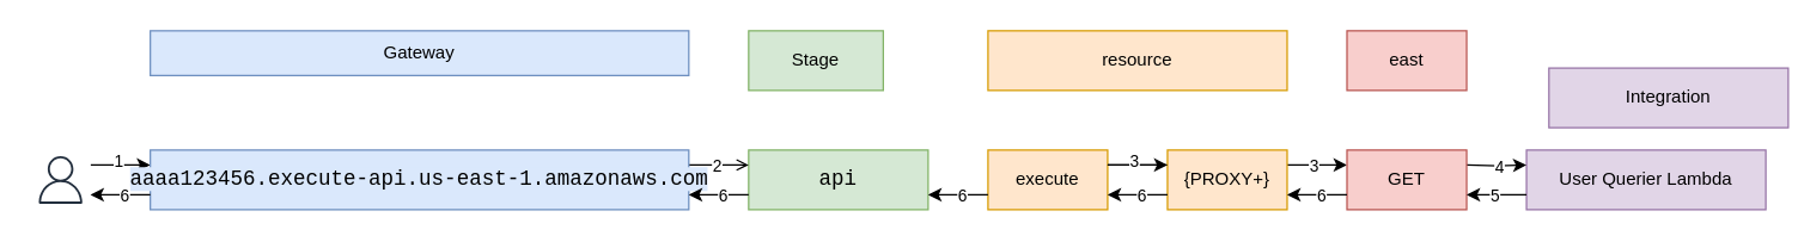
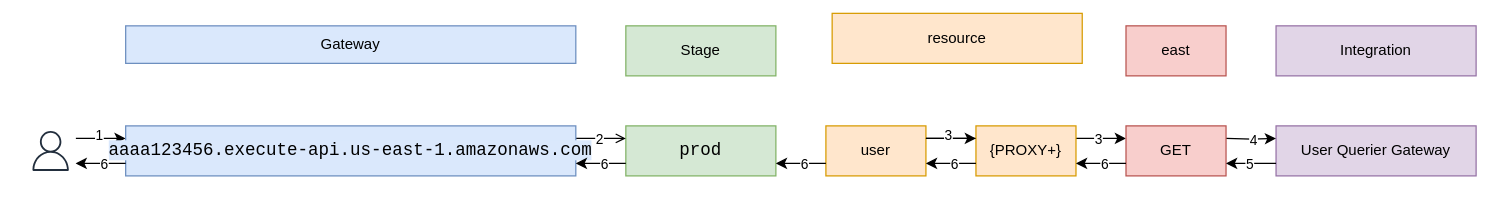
- <mxCell id="7" value="Stage" style="rounded=0;whiteSpace=wrap;html=1;fillColor=#d5e8d4;strokeColor=#82b366;" parent="1" vertex="1"><mxGeometry x="500" y="20" width="90" height="40" as="geometry" /></mxCell>
+ <mxCell id="7" value="Stage" style="rounded=0;whiteSpace=wrap;html=1;fillColor=#d5e8d4;strokeColor=#82b366;" parent="1" vertex="1"><mxGeometry x="500" y="20" width="120" height="40" as="geometry" /></mxCell>
- <mxCell id="8" value="resource" style="rounded=0;whiteSpace=wrap;html=1;fillColor=#ffe6cc;strokeColor=#d79b00;" parent="1" vertex="1"><mxGeometry x="660" y="20" width="200" height="40" as="geometry" /></mxCell>
+ <mxCell id="8" value="resource" style="rounded=0;whiteSpace=wrap;html=1;fillColor=#ffe6cc;strokeColor=#d79b00;" parent="1" vertex="1"><mxGeometry x="665" y="10" width="200" height="40" as="geometry" /></mxCell>
- <mxCell id="15" value="Integration" style="rounded=0;whiteSpace=wrap;html=1;fillColor=#e1d5e7;strokeColor=#9673a6;" parent="1" vertex="1"><mxGeometry x="1035" y="45" width="160" height="40" as="geometry" /></mxCell>
+ <mxCell id="15" value="Integration" style="rounded=0;whiteSpace=wrap;html=1;fillColor=#e1d5e7;strokeColor=#9673a6;" parent="1" vertex="1"><mxGeometry x="1020" y="20" width="160" height="40" as="geometry" /></mxCell>
- <mxCell id="2" value="&lt;div style=&quot;line-height: 19px;&quot;&gt;&lt;font face=&quot;Consolas, Courier New, monospace&quot;&gt;&lt;span style=&quot;font-size: 14px; white-space: pre;&quot;&gt;api&lt;/span&gt;&lt;/font&gt;&lt;br&gt;&lt;/div&gt;" style="rounded=0;whiteSpace=wrap;html=1;fillColor=#d5e8d4;strokeColor=#82b366;" parent="1" vertex="1"><mxGeometry x="500" y="100" width="120" height="40" as="geometry" /></mxCell>
+ <mxCell id="2" value="&lt;div style=&quot;line-height: 19px;&quot;&gt;&lt;font face=&quot;Consolas, Courier New, monospace&quot;&gt;&lt;span style=&quot;font-size: 14px; white-space: pre;&quot;&gt;prod&lt;/span&gt;&lt;/font&gt;&lt;br&gt;&lt;/div&gt;" style="rounded=0;whiteSpace=wrap;html=1;fillColor=#d5e8d4;strokeColor=#82b366;" parent="1" vertex="1"><mxGeometry x="500" y="100" width="120" height="40" as="geometry" /></mxCell>
- <mxCell id="13" value="execute" style="rounded=0;whiteSpace=wrap;html=1;fillColor=#ffe6cc;strokeColor=#d79b00;" parent="1" vertex="1"><mxGeometry x="660" y="100" width="80" height="40" as="geometry" /></mxCell>
+ <mxCell id="13" value="user" style="rounded=0;whiteSpace=wrap;html=1;fillColor=#ffe6cc;strokeColor=#d79b00;" parent="1" vertex="1"><mxGeometry x="660" y="100" width="80" height="40" as="geometry" /></mxCell>
- <mxCell id="14" value="User Querier Lambda" style="rounded=0;whiteSpace=wrap;html=1;fillColor=#e1d5e7;strokeColor=#9673a6;" parent="1" vertex="1"><mxGeometry x="1020" y="100" width="160" height="40" as="geometry" /></mxCell>
+ <mxCell id="14" value="User Querier Gateway" style="rounded=0;whiteSpace=wrap;html=1;fillColor=#e1d5e7;strokeColor=#9673a6;" parent="1" vertex="1"><mxGeometry x="1020" y="100" width="160" height="40" as="geometry" /></mxCell>
